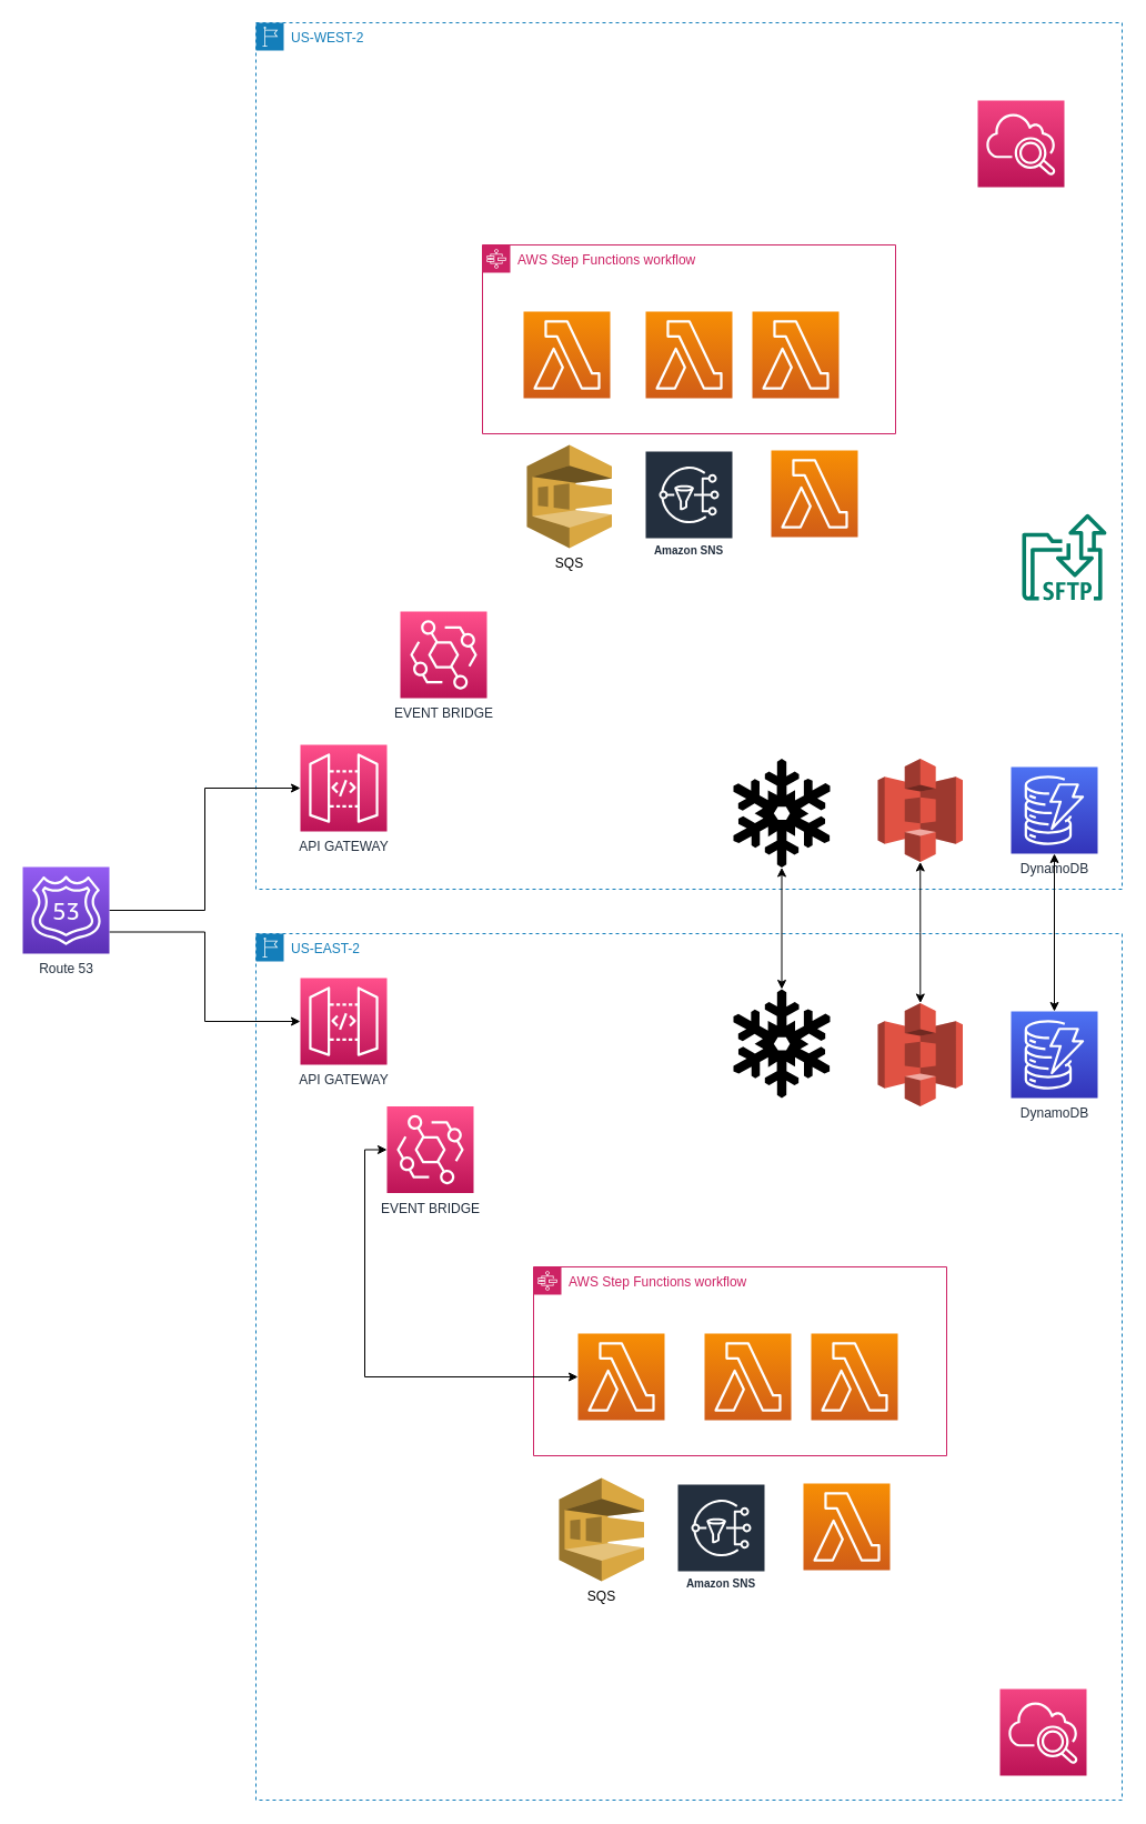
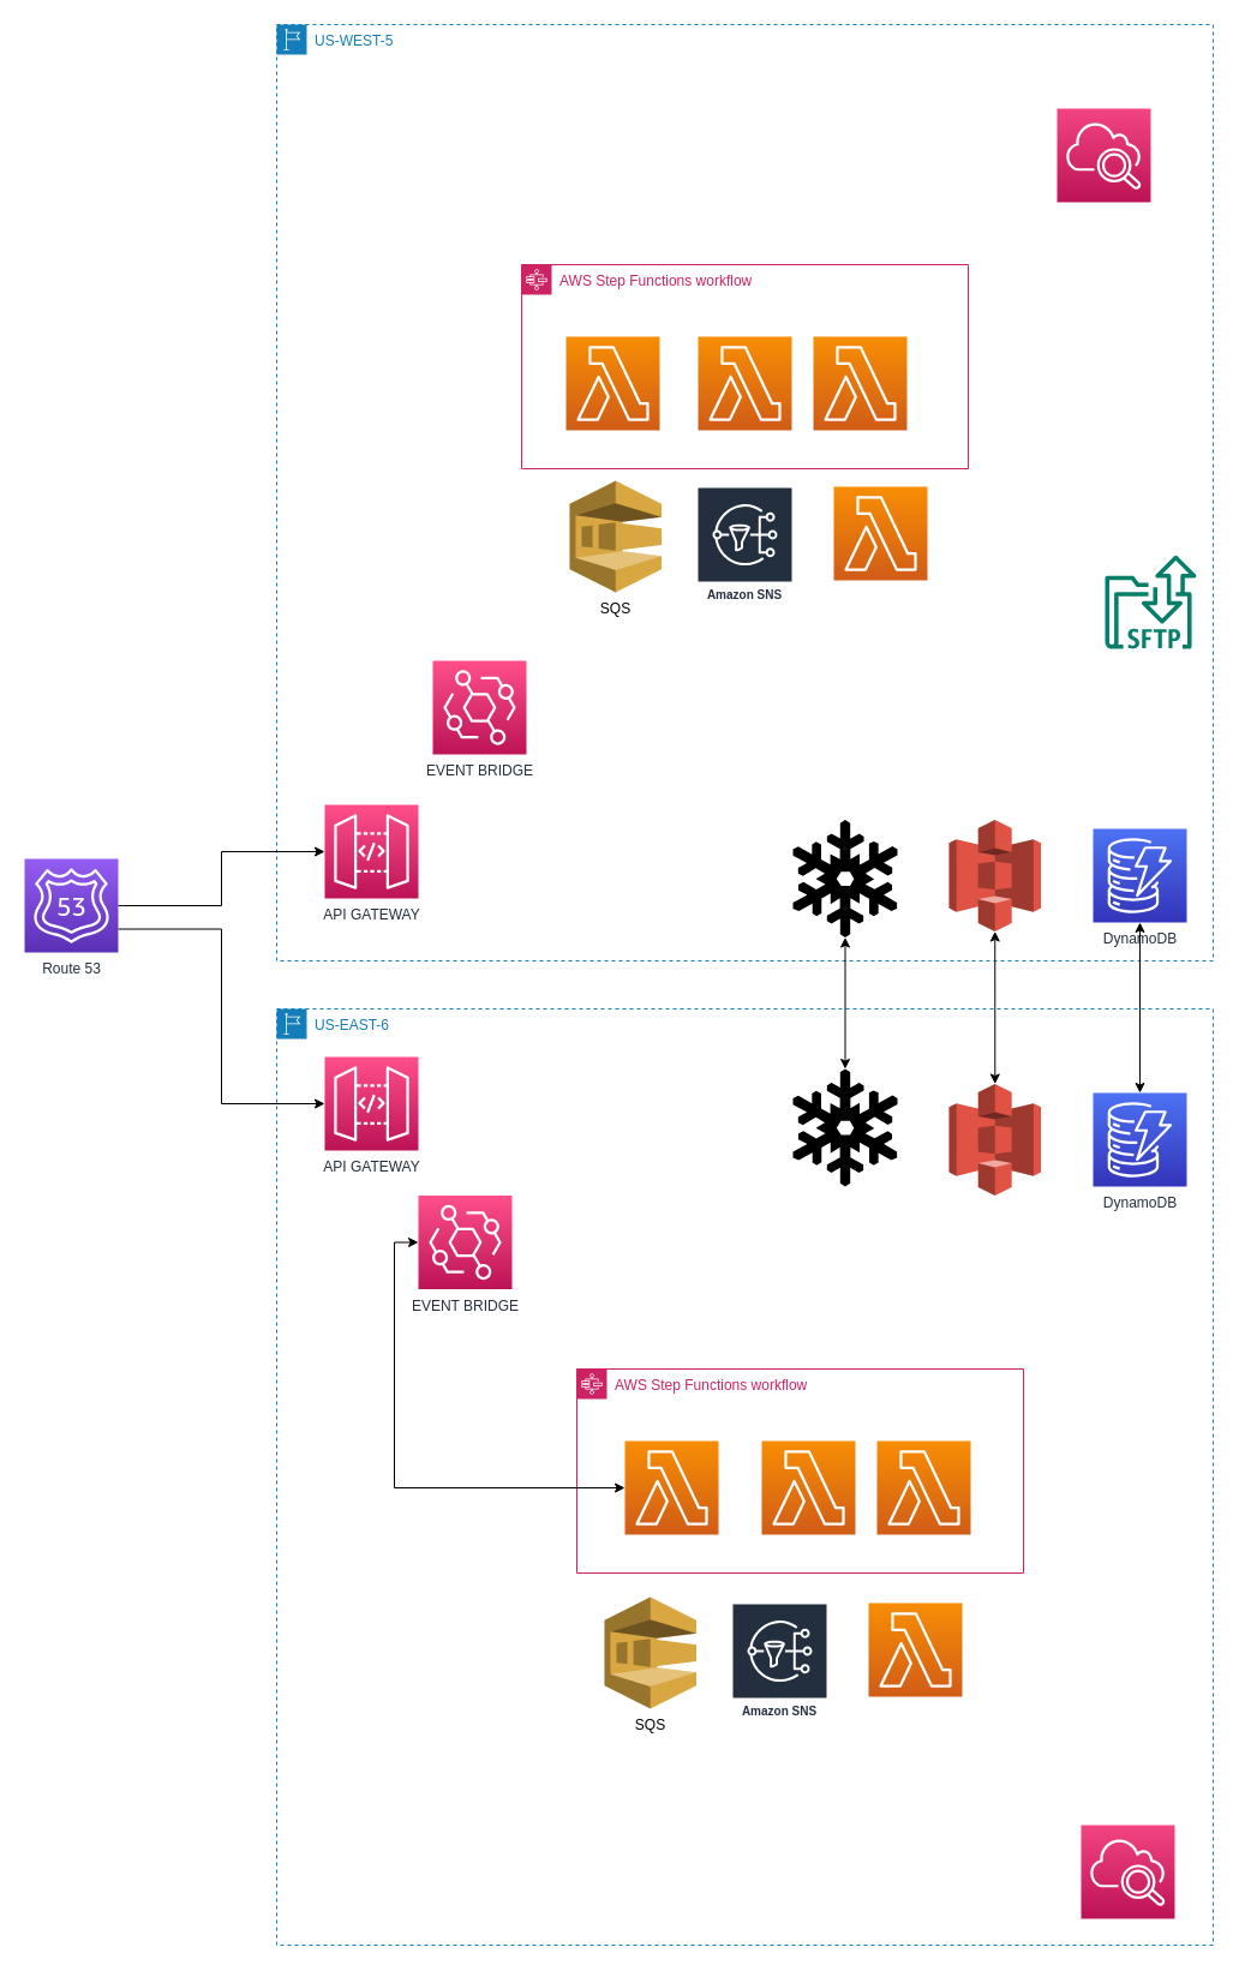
- <mxCell id="2" value="US-WEST-2" style="points=[[0,0],[0.25,0],[0.5,0],[0.75,0],[1,0],[1,0.25],[1,0.5],[1,0.75],[1,1],[0.75,1],[0.5,1],[0.25,1],[0,1],[0,0.75],[0,0.5],[0,0.25]];outlineConnect=0;gradientColor=none;html=1;whiteSpace=wrap;fontSize=12;fontStyle=0;container=1;pointerEvents=0;collapsible=0;recursiveResize=0;shape=mxgraph.aws4.group;grIcon=mxgraph.aws4.group_region;strokeColor=#147EBA;fillColor=none;verticalAlign=top;align=left;spacingLeft=30;fontColor=#147EBA;dashed=1;" parent="1" vertex="1"><mxGeometry x="230" y="20" width="780" height="780" as="geometry" /></mxCell>
+ <mxCell id="2" value="US-WEST-5" style="points=[[0,0],[0.25,0],[0.5,0],[0.75,0],[1,0],[1,0.25],[1,0.5],[1,0.75],[1,1],[0.75,1],[0.5,1],[0.25,1],[0,1],[0,0.75],[0,0.5],[0,0.25]];outlineConnect=0;gradientColor=none;html=1;whiteSpace=wrap;fontSize=12;fontStyle=0;container=1;pointerEvents=0;collapsible=0;recursiveResize=0;shape=mxgraph.aws4.group;grIcon=mxgraph.aws4.group_region;strokeColor=#147EBA;fillColor=none;verticalAlign=top;align=left;spacingLeft=30;fontColor=#147EBA;dashed=1;" parent="1" vertex="1"><mxGeometry x="230" y="20" width="780" height="780" as="geometry" /></mxCell>
- <mxCell id="18" value="Route 53&lt;br&gt;" style="sketch=0;points=[[0,0,0],[0.25,0,0],[0.5,0,0],[0.75,0,0],[1,0,0],[0,1,0],[0.25,1,0],[0.5,1,0],[0.75,1,0],[1,1,0],[0,0.25,0],[0,0.5,0],[0,0.75,0],[1,0.25,0],[1,0.5,0],[1,0.75,0]];outlineConnect=0;fontColor=#232F3E;gradientColor=#945DF2;gradientDirection=north;fillColor=#5A30B5;strokeColor=#ffffff;dashed=0;verticalLabelPosition=bottom;verticalAlign=top;align=center;html=1;fontSize=12;fontStyle=0;aspect=fixed;shape=mxgraph.aws4.resourceIcon;resIcon=mxgraph.aws4.route_53;" parent="1" vertex="1"><mxGeometry x="20" y="780" width="78" height="78" as="geometry" /></mxCell>
+ <mxCell id="18" value="Route 53&lt;br&gt;" style="sketch=0;points=[[0,0,0],[0.25,0,0],[0.5,0,0],[0.75,0,0],[1,0,0],[0,1,0],[0.25,1,0],[0.5,1,0],[0.75,1,0],[1,1,0],[0,0.25,0],[0,0.5,0],[0,0.75,0],[1,0.25,0],[1,0.5,0],[1,0.75,0]];outlineConnect=0;fontColor=#232F3E;gradientColor=#945DF2;gradientDirection=north;fillColor=#5A30B5;strokeColor=#ffffff;dashed=0;verticalLabelPosition=bottom;verticalAlign=top;align=center;html=1;fontSize=12;fontStyle=0;aspect=fixed;shape=mxgraph.aws4.resourceIcon;resIcon=mxgraph.aws4.route_53;" parent="1" vertex="1"><mxGeometry x="20" y="715" width="78" height="78" as="geometry" /></mxCell>
- <mxCell id="19" value="US-EAST-2" style="points=[[0,0],[0.25,0],[0.5,0],[0.75,0],[1,0],[1,0.25],[1,0.5],[1,0.75],[1,1],[0.75,1],[0.5,1],[0.25,1],[0,1],[0,0.75],[0,0.5],[0,0.25]];outlineConnect=0;gradientColor=none;html=1;whiteSpace=wrap;fontSize=12;fontStyle=0;container=1;pointerEvents=0;collapsible=0;recursiveResize=0;shape=mxgraph.aws4.group;grIcon=mxgraph.aws4.group_region;strokeColor=#147EBA;fillColor=none;verticalAlign=top;align=left;spacingLeft=30;fontColor=#147EBA;dashed=1;" parent="1" vertex="1"><mxGeometry x="230" y="840" width="780" height="780" as="geometry" /></mxCell>
+ <mxCell id="19" value="US-EAST-6" style="points=[[0,0],[0.25,0],[0.5,0],[0.75,0],[1,0],[1,0.25],[1,0.5],[1,0.75],[1,1],[0.75,1],[0.5,1],[0.25,1],[0,1],[0,0.75],[0,0.5],[0,0.25]];outlineConnect=0;gradientColor=none;html=1;whiteSpace=wrap;fontSize=12;fontStyle=0;container=1;pointerEvents=0;collapsible=0;recursiveResize=0;shape=mxgraph.aws4.group;grIcon=mxgraph.aws4.group_region;strokeColor=#147EBA;fillColor=none;verticalAlign=top;align=left;spacingLeft=30;fontColor=#147EBA;dashed=1;" parent="1" vertex="1"><mxGeometry x="230" y="840" width="780" height="780" as="geometry" /></mxCell>
